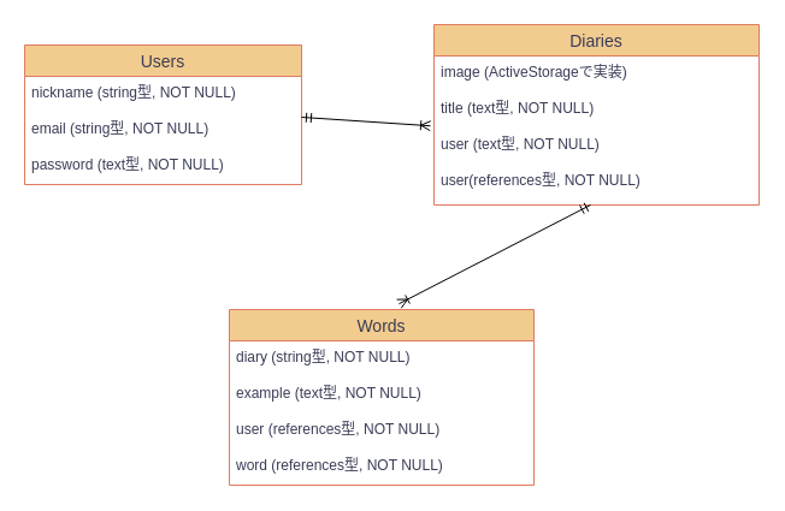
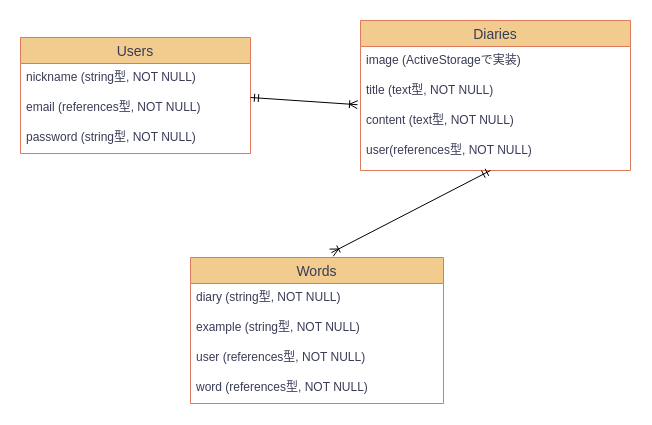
- <mxCell id="4" value="email (string型, NOT NULL)" style="text;strokeColor=none;fillColor=none;spacingLeft=4;spacingRight=4;overflow=hidden;rotatable=0;points=[[0,0.5],[1,0.5]];portConstraint=eastwest;fontSize=12;fontColor=#393C56;" parent="2" vertex="1"><mxGeometry y="56" width="230" height="30" as="geometry" /></mxCell>
+ <mxCell id="4" value="email (references型, NOT NULL)" style="text;strokeColor=none;fillColor=none;spacingLeft=4;spacingRight=4;overflow=hidden;rotatable=0;points=[[0,0.5],[1,0.5]];portConstraint=eastwest;fontSize=12;fontColor=#393C56;" parent="2" vertex="1"><mxGeometry y="56" width="230" height="30" as="geometry" /></mxCell>
- <mxCell id="9" value="user (text型, NOT NULL)" style="text;strokeColor=none;fillColor=none;spacingLeft=4;spacingRight=4;overflow=hidden;rotatable=0;points=[[0,0.5],[1,0.5]];portConstraint=eastwest;fontSize=12;fontColor=#393C56;" parent="6" vertex="1"><mxGeometry y="86" width="270" height="30" as="geometry" /></mxCell>
+ <mxCell id="9" value="content (text型, NOT NULL)" style="text;strokeColor=none;fillColor=none;spacingLeft=4;spacingRight=4;overflow=hidden;rotatable=0;points=[[0,0.5],[1,0.5]];portConstraint=eastwest;fontSize=12;fontColor=#393C56;" parent="6" vertex="1"><mxGeometry y="86" width="270" height="30" as="geometry" /></mxCell>
- <mxCell id="5" value="password (text型, NOT NULL)" style="text;strokeColor=none;fillColor=none;spacingLeft=4;spacingRight=4;overflow=hidden;rotatable=0;points=[[0,0.5],[1,0.5]];portConstraint=eastwest;fontSize=12;fontColor=#393C56;" parent="2" vertex="1"><mxGeometry y="86" width="230" height="30" as="geometry" /></mxCell>
+ <mxCell id="5" value="password (string型, NOT NULL)" style="text;strokeColor=none;fillColor=none;spacingLeft=4;spacingRight=4;overflow=hidden;rotatable=0;points=[[0,0.5],[1,0.5]];portConstraint=eastwest;fontSize=12;fontColor=#393C56;" parent="2" vertex="1"><mxGeometry y="86" width="230" height="30" as="geometry" /></mxCell>
- <mxCell id="13" value="example (text型, NOT NULL)" style="text;strokeColor=none;fillColor=none;spacingLeft=4;spacingRight=4;overflow=hidden;rotatable=0;points=[[0,0.5],[1,0.5]];portConstraint=eastwest;fontSize=12;fontColor=#393C56;" parent="11" vertex="1"><mxGeometry y="56" width="253" height="30" as="geometry" /></mxCell>
+ <mxCell id="13" value="example (string型, NOT NULL)" style="text;strokeColor=none;fillColor=none;spacingLeft=4;spacingRight=4;overflow=hidden;rotatable=0;points=[[0,0.5],[1,0.5]];portConstraint=eastwest;fontSize=12;fontColor=#393C56;" parent="11" vertex="1"><mxGeometry y="56" width="253" height="30" as="geometry" /></mxCell>
